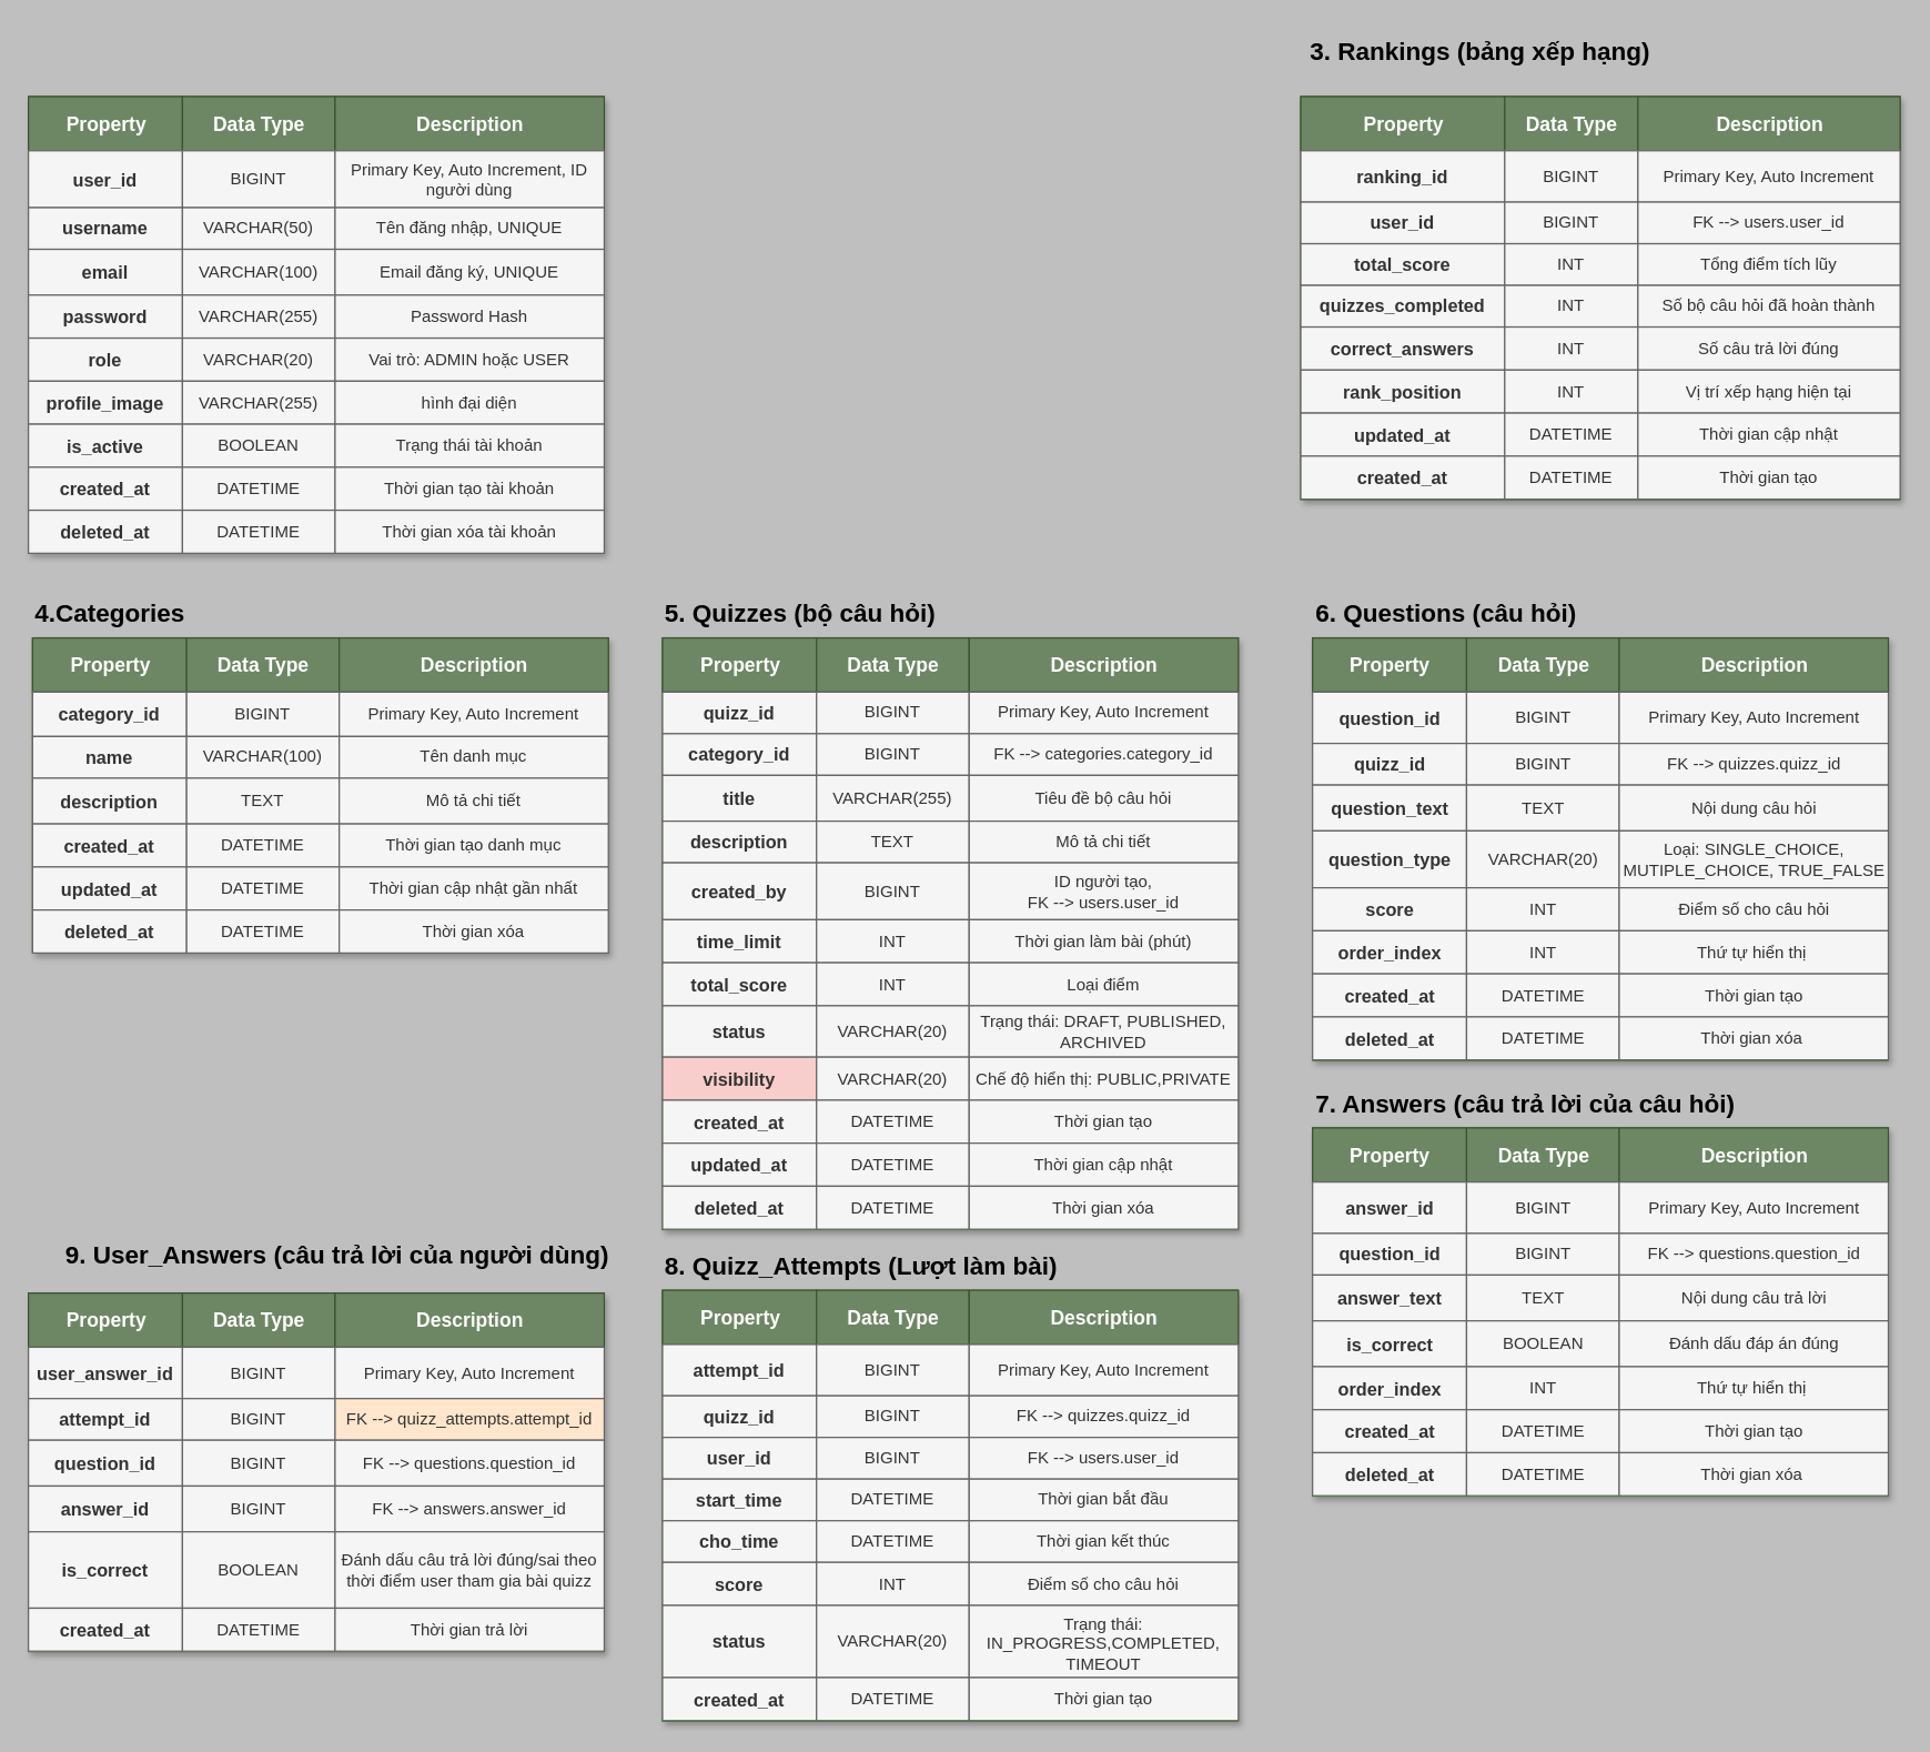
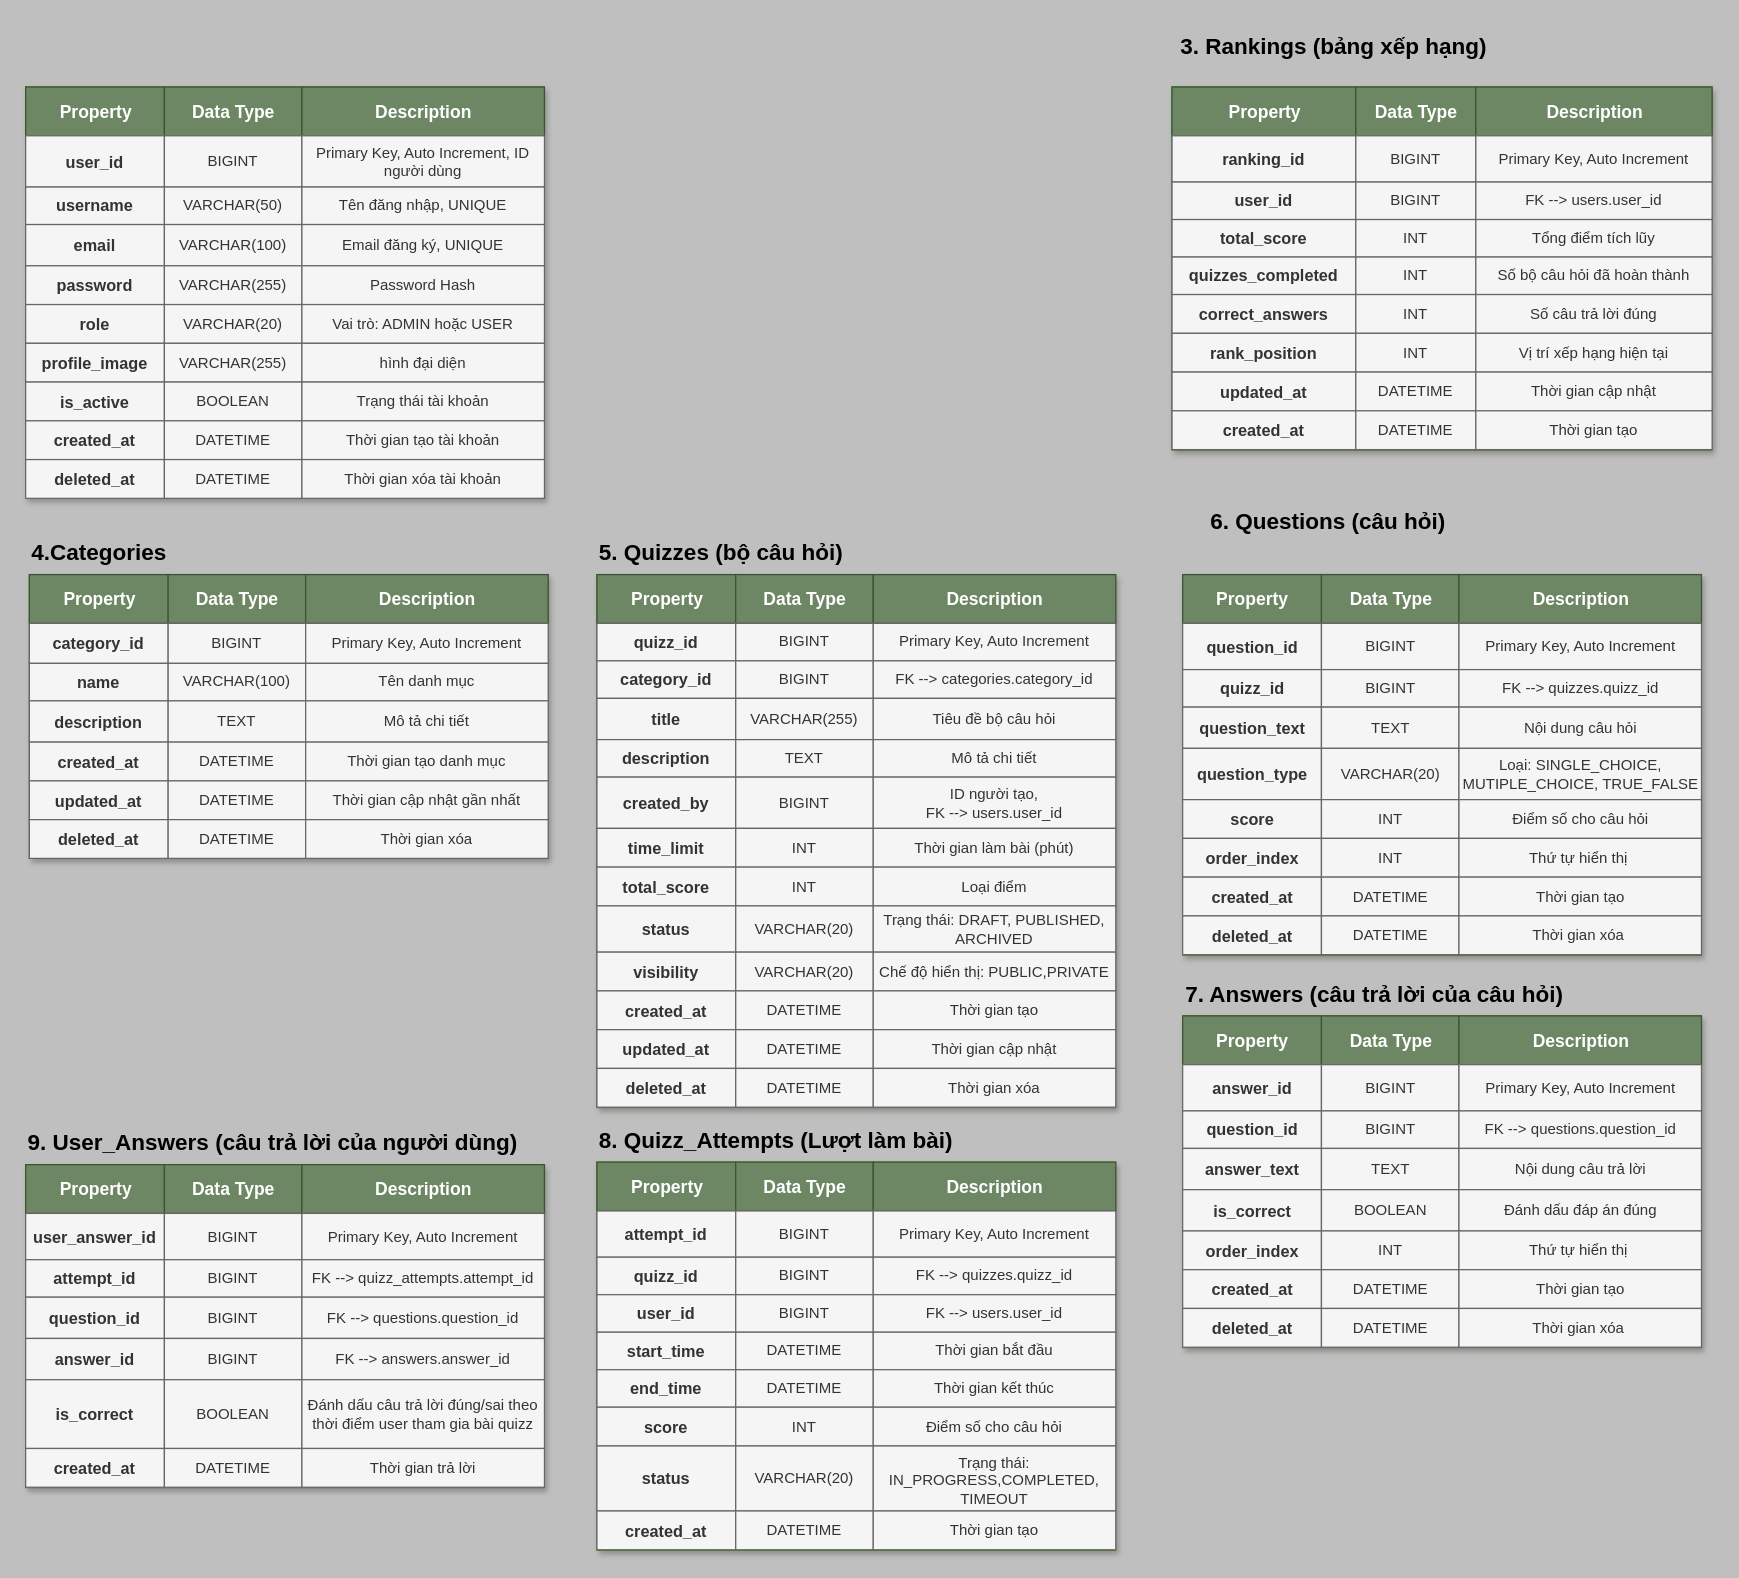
- <mxCell id="164" value="6. Questions (câu hỏi)" style="text;html=1;align=left;verticalAlign=middle;resizable=0;points=[];autosize=1;strokeColor=none;fillColor=none;fontColor=#000000;fontSize=18;fontStyle=1" parent="1" vertex="1"><mxGeometry x="945.5" y="425" width="206" height="34" as="geometry" /></mxCell>
+ <mxCell id="164" value="6. Questions (câu hỏi)" style="text;html=1;align=left;verticalAlign=middle;resizable=0;points=[];autosize=1;strokeColor=none;fillColor=none;fontColor=#000000;fontSize=18;fontStyle=1" parent="1" vertex="1"><mxGeometry x="965.5" y="400" width="206" height="34" as="geometry" /></mxCell>
- <mxCell id="81" value="visibility" style="connectable=0;recursiveResize=0;strokeColor=#666666;fillColor=#f8cecc;whiteSpace=wrap;html=1;fontColor=#333333;fontSize=13;fontStyle=1;" parent="80" vertex="1"><mxGeometry width="111" height="31" as="geometry"><mxRectangle width="111" height="31" as="alternateBounds" /></mxGeometry></mxCell>
+ <mxCell id="81" value="visibility" style="connectable=0;recursiveResize=0;strokeColor=#666666;fillColor=#f5f5f5;whiteSpace=wrap;html=1;fontColor=#333333;fontSize=13;fontStyle=1" parent="80" vertex="1"><mxGeometry width="111" height="31" as="geometry"><mxRectangle width="111" height="31" as="alternateBounds" /></mxGeometry></mxCell>
- <mxCell id="266" value="9. User_Answers (câu trả lời của người dùng)" style="text;html=1;align=left;verticalAlign=middle;resizable=0;points=[];autosize=1;strokeColor=none;fillColor=none;fontColor=#000000;fontSize=18;fontStyle=1" parent="1" vertex="1"><mxGeometry x="45" y="887" width="410" height="34" as="geometry" /></mxCell>
+ <mxCell id="266" value="9. User_Answers (câu trả lời của người dùng)" style="text;html=1;align=left;verticalAlign=middle;resizable=0;points=[];autosize=1;strokeColor=none;fillColor=none;fontColor=#000000;fontSize=18;fontStyle=1" parent="1" vertex="1"><mxGeometry x="20" y="897" width="410" height="34" as="geometry" /></mxCell>
- <mxCell id="249" value="FK --&amp;gt; quizz_attempts.attempt_id" style="connectable=0;recursiveResize=0;strokeColor=#666666;fillColor=#ffe6cc;whiteSpace=wrap;html=1;fontColor=#333333;" parent="246" vertex="1"><mxGeometry x="221" width="194" height="30" as="geometry"><mxRectangle width="194" height="30" as="alternateBounds" /></mxGeometry></mxCell>
+ <mxCell id="249" value="FK --&amp;gt; quizz_attempts.attempt_id" style="connectable=0;recursiveResize=0;strokeColor=#666666;fillColor=#f5f5f5;whiteSpace=wrap;html=1;fontColor=#333333;" parent="246" vertex="1"><mxGeometry x="221" width="194" height="30" as="geometry"><mxRectangle width="194" height="30" as="alternateBounds" /></mxGeometry></mxCell>
- <mxCell id="221" value="cho_time" style="connectable=0;recursiveResize=0;strokeColor=#666666;fillColor=#f5f5f5;whiteSpace=wrap;html=1;fontColor=#333333;fontSize=13;fontStyle=1" parent="220" vertex="1"><mxGeometry width="111" height="30" as="geometry"><mxRectangle width="111" height="30" as="alternateBounds" /></mxGeometry></mxCell>
+ <mxCell id="221" value="end_time" style="connectable=0;recursiveResize=0;strokeColor=#666666;fillColor=#f5f5f5;whiteSpace=wrap;html=1;fontColor=#333333;fontSize=13;fontStyle=1" parent="220" vertex="1"><mxGeometry width="111" height="30" as="geometry"><mxRectangle width="111" height="30" as="alternateBounds" /></mxGeometry></mxCell>
